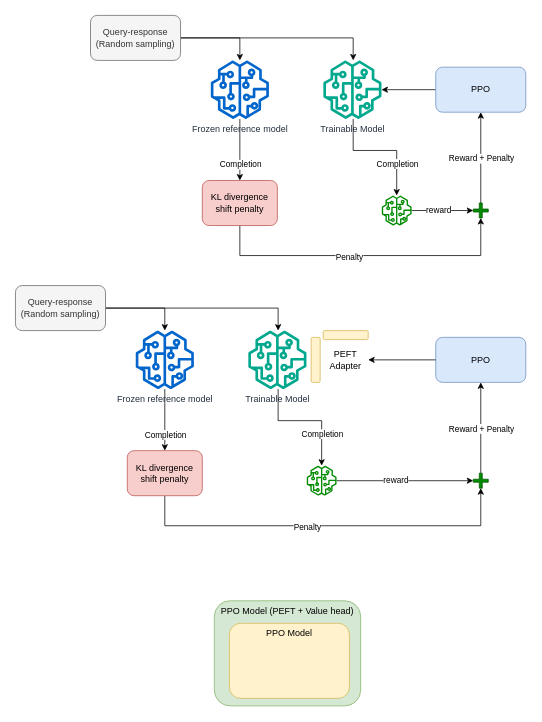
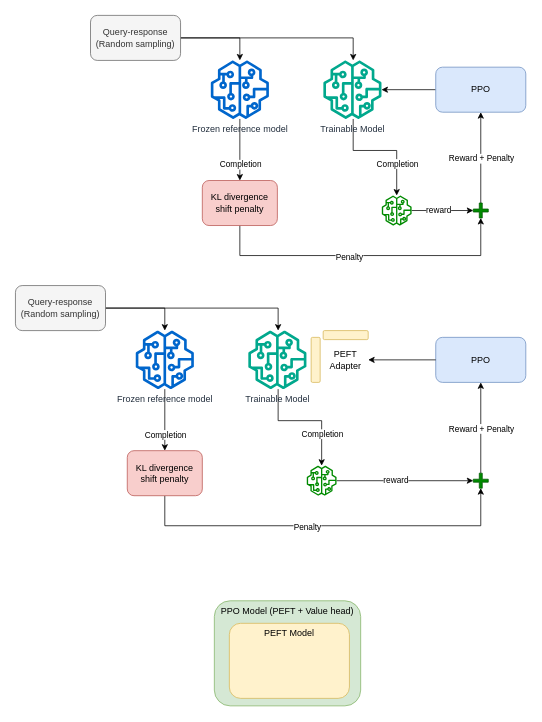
- <mxCell id="3" value="PPO Model" style="rounded=1;whiteSpace=wrap;html=1;labelPosition=center;verticalLabelPosition=middle;align=center;verticalAlign=top;fillColor=#fff2cc;strokeColor=#d6b656;" vertex="1" parent="1"><mxGeometry x="305" y="830" width="160" height="100" as="geometry" /></mxCell>
+ <mxCell id="3" value="PEFT Model" style="rounded=1;whiteSpace=wrap;html=1;labelPosition=center;verticalLabelPosition=middle;align=center;verticalAlign=top;fillColor=#fff2cc;strokeColor=#d6b656;" vertex="1" parent="1"><mxGeometry x="305" y="830" width="160" height="100" as="geometry" /></mxCell>
